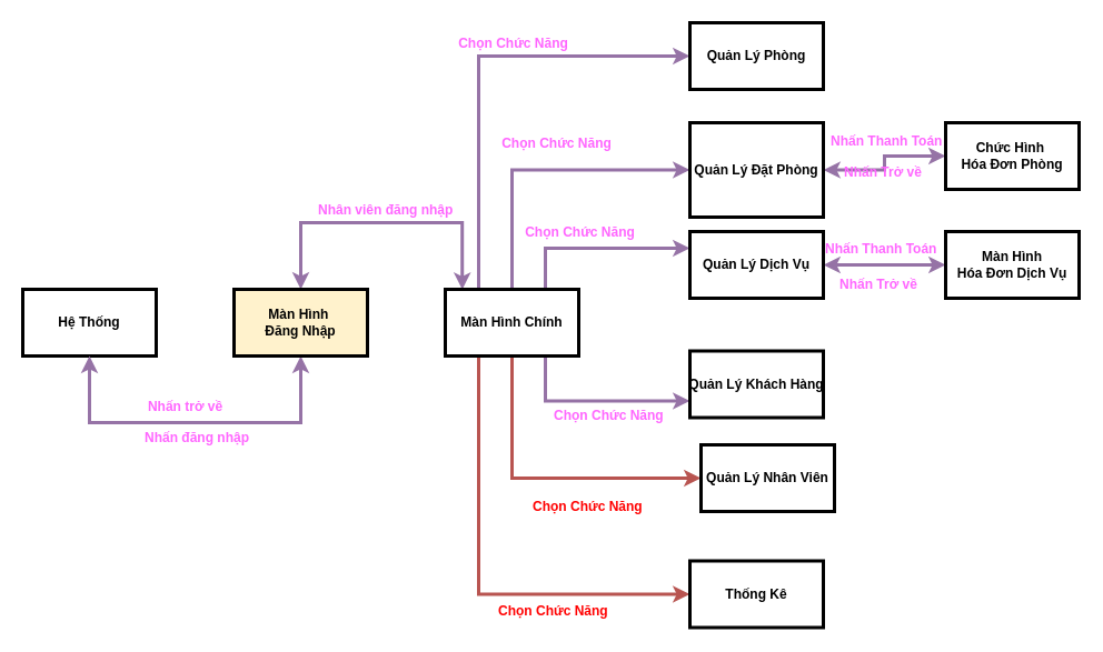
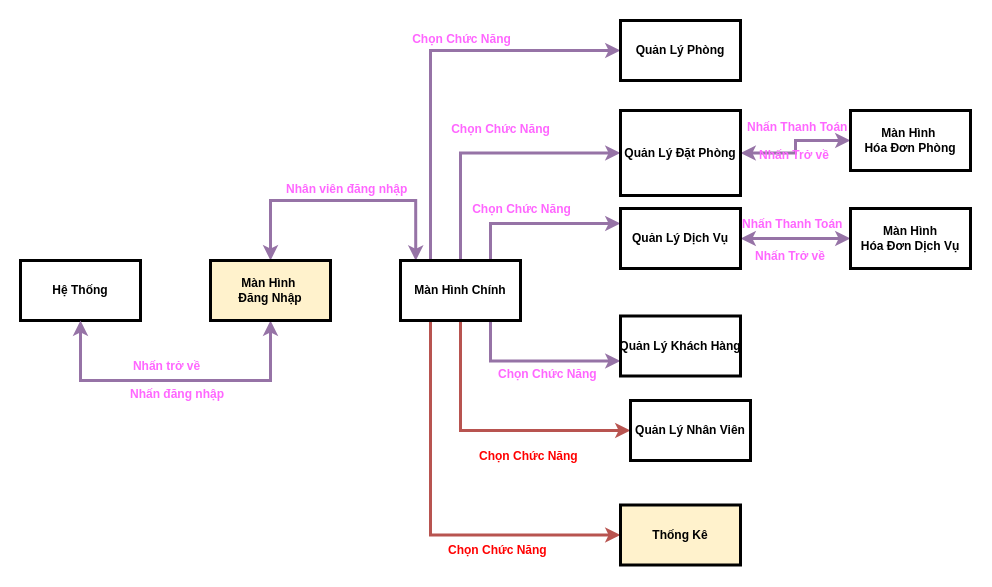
- <mxCell id="20" value="Chức Hình&amp;nbsp;&lt;br&gt;Hóa&amp;nbsp;Đơn Phòng" parent="1" style="rounded=0;whiteSpace=wrap;html=1;spacing=0;strokeWidth=3;fontColor=#000000;fontStyle=1" vertex="1"><mxGeometry as="geometry" y="110" width="120" height="60" x="850" /></mxCell>
+ <mxCell id="20" value="Màn Hình&amp;nbsp;&lt;br&gt;Hóa&amp;nbsp;Đơn Phòng" parent="1" style="rounded=0;whiteSpace=wrap;html=1;spacing=0;strokeWidth=3;fontColor=#000000;fontStyle=1" vertex="1"><mxGeometry as="geometry" y="110" width="120" height="60" x="850" /></mxCell>
- <mxCell id="25" value="Thống Kê" parent="1" style="rounded=0;whiteSpace=wrap;html=1;spacing=0;strokeWidth=3;fontColor=#000000;fontStyle=1" vertex="1"><mxGeometry as="geometry" y="504.5" width="120" height="60" x="620" /></mxCell>
+ <mxCell id="25" value="Thống Kê" parent="1" style="rounded=0;whiteSpace=wrap;html=1;spacing=0;strokeWidth=3;fontColor=#000000;fontStyle=1;fillColor=#fff2cc;" vertex="1"><mxGeometry as="geometry" y="504.5" width="120" height="60" x="620" /></mxCell>
